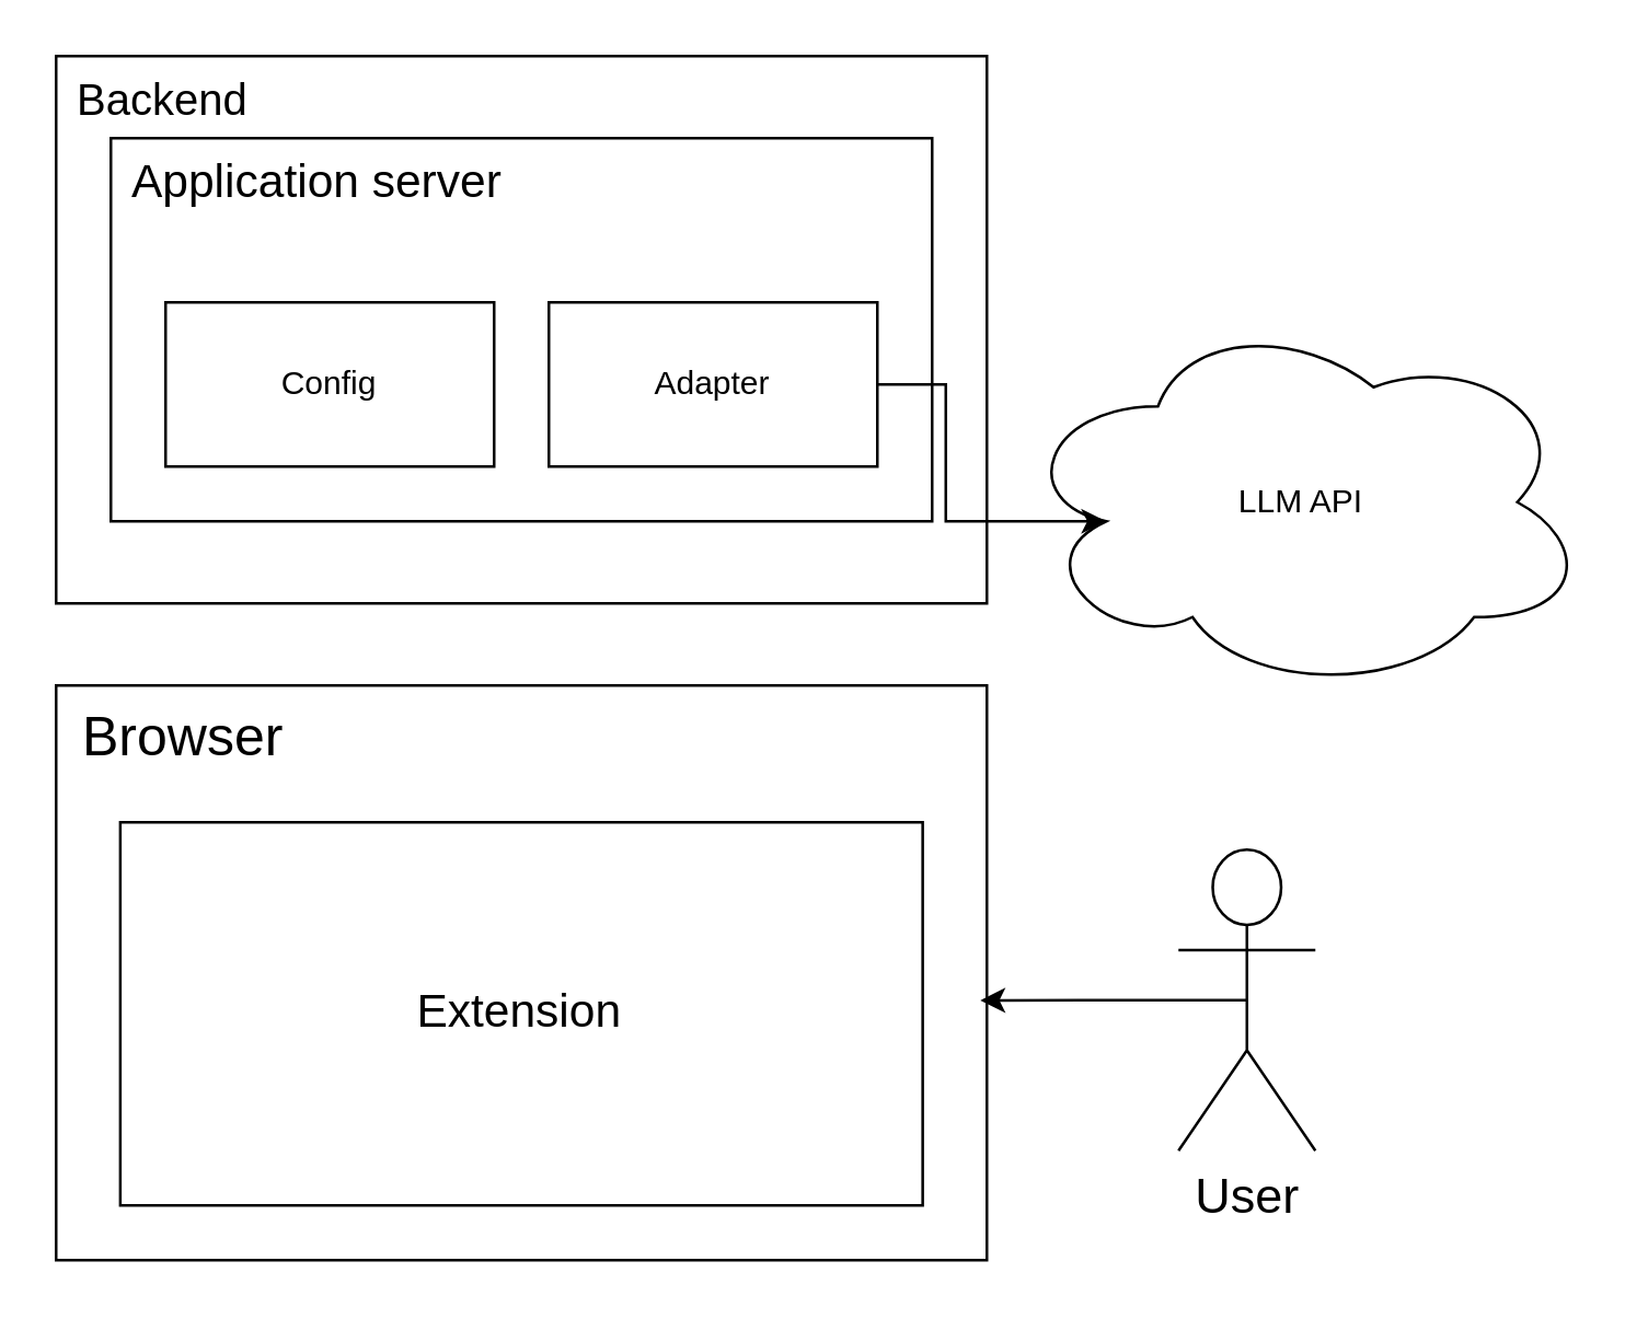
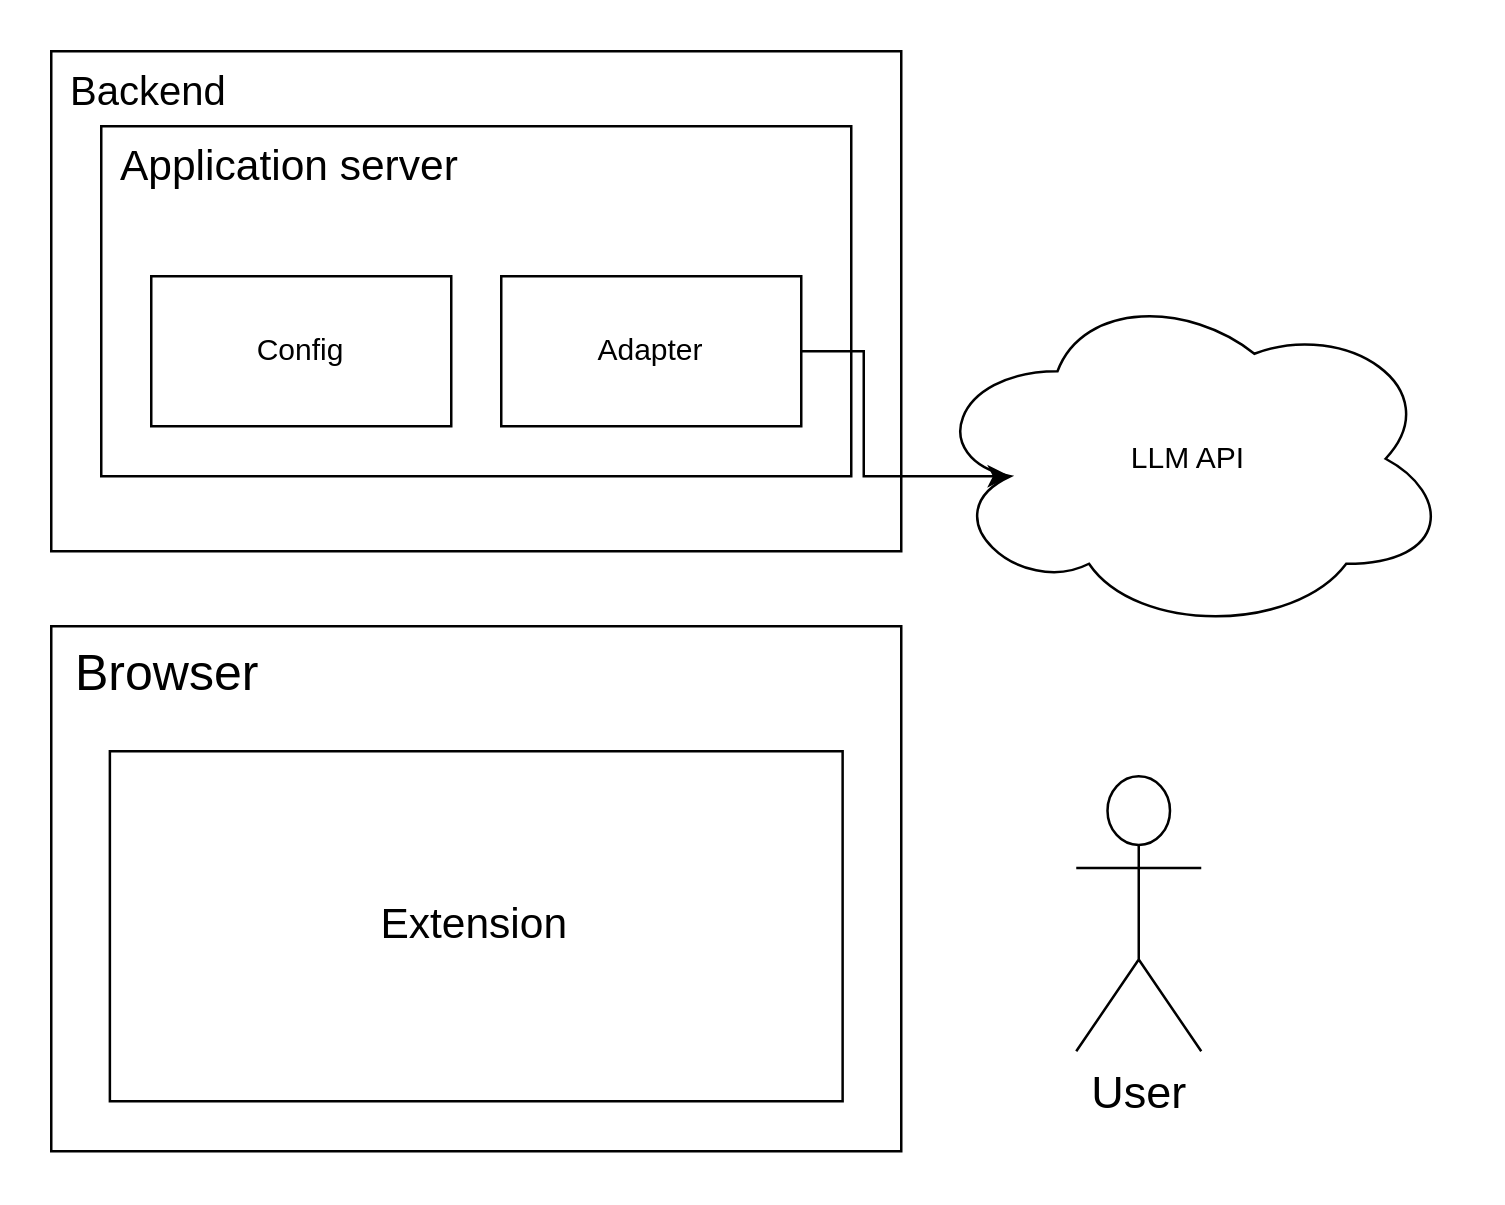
- <mxCell id="11" style="edgeStyle=orthogonalEdgeStyle;rounded=0;orthogonalLoop=1;jettySize=auto;html=1;exitX=0.5;exitY=0.5;exitDx=0;exitDy=0;exitPerimeter=0;entryX=0.993;entryY=0.548;entryDx=0;entryDy=0;entryPerimeter=0;" parent="1" source="2" target="4" edge="1"><mxGeometry relative="1" as="geometry" /></mxCell>
